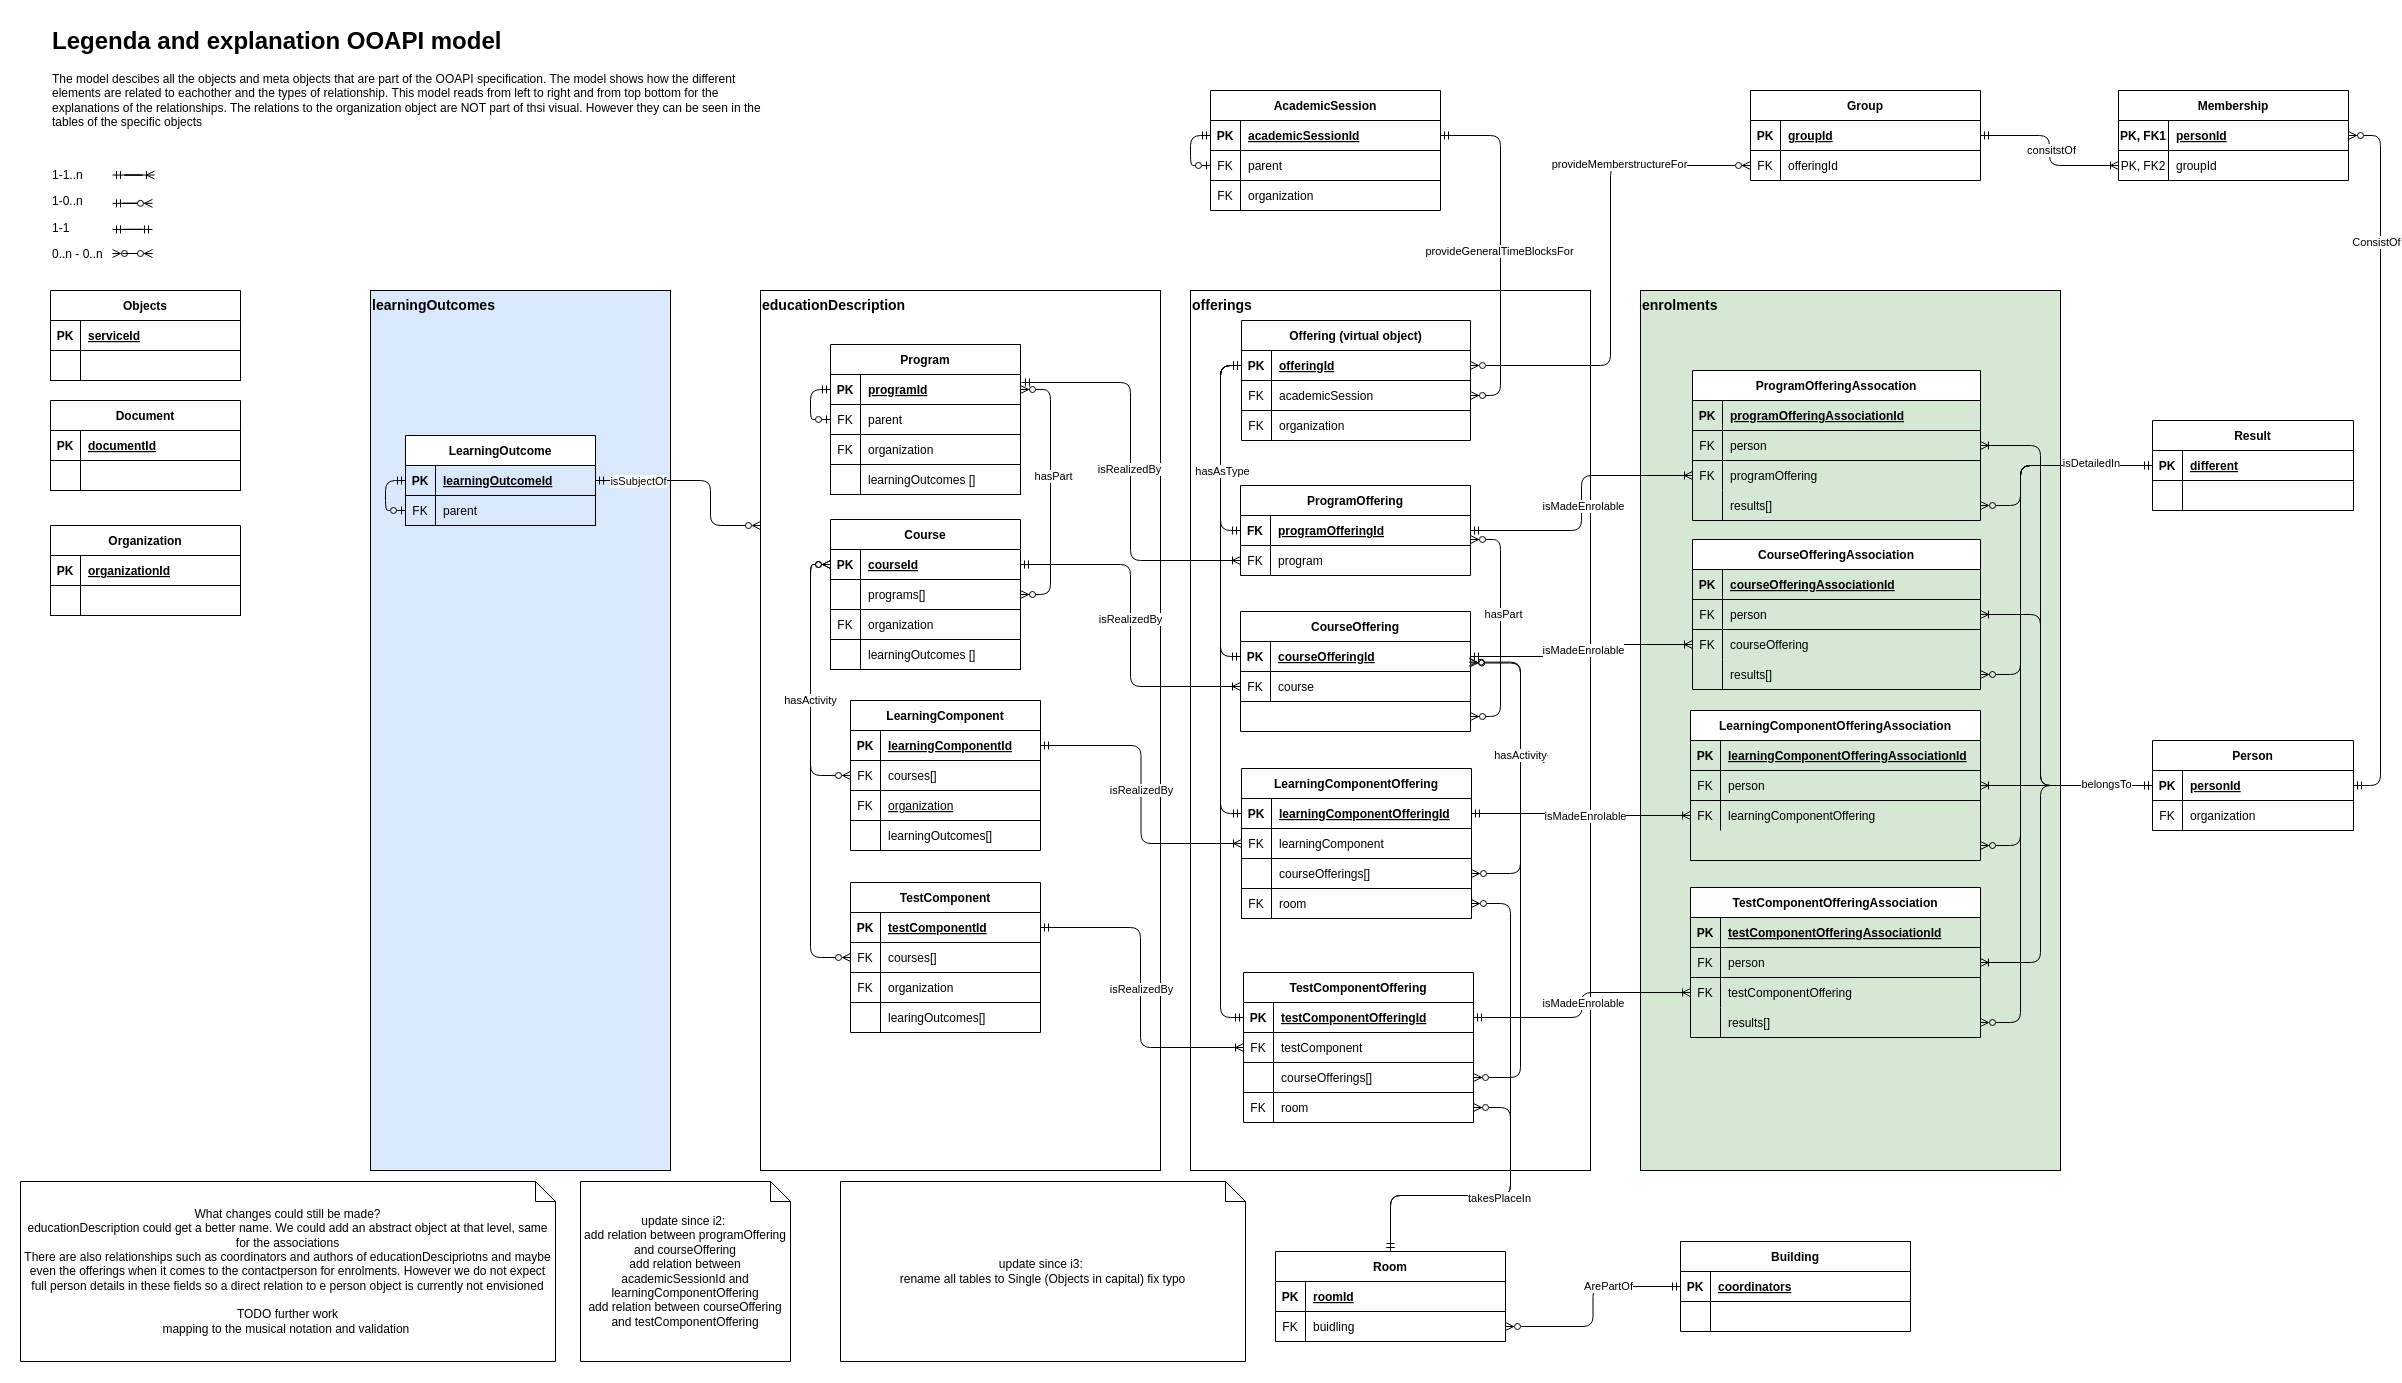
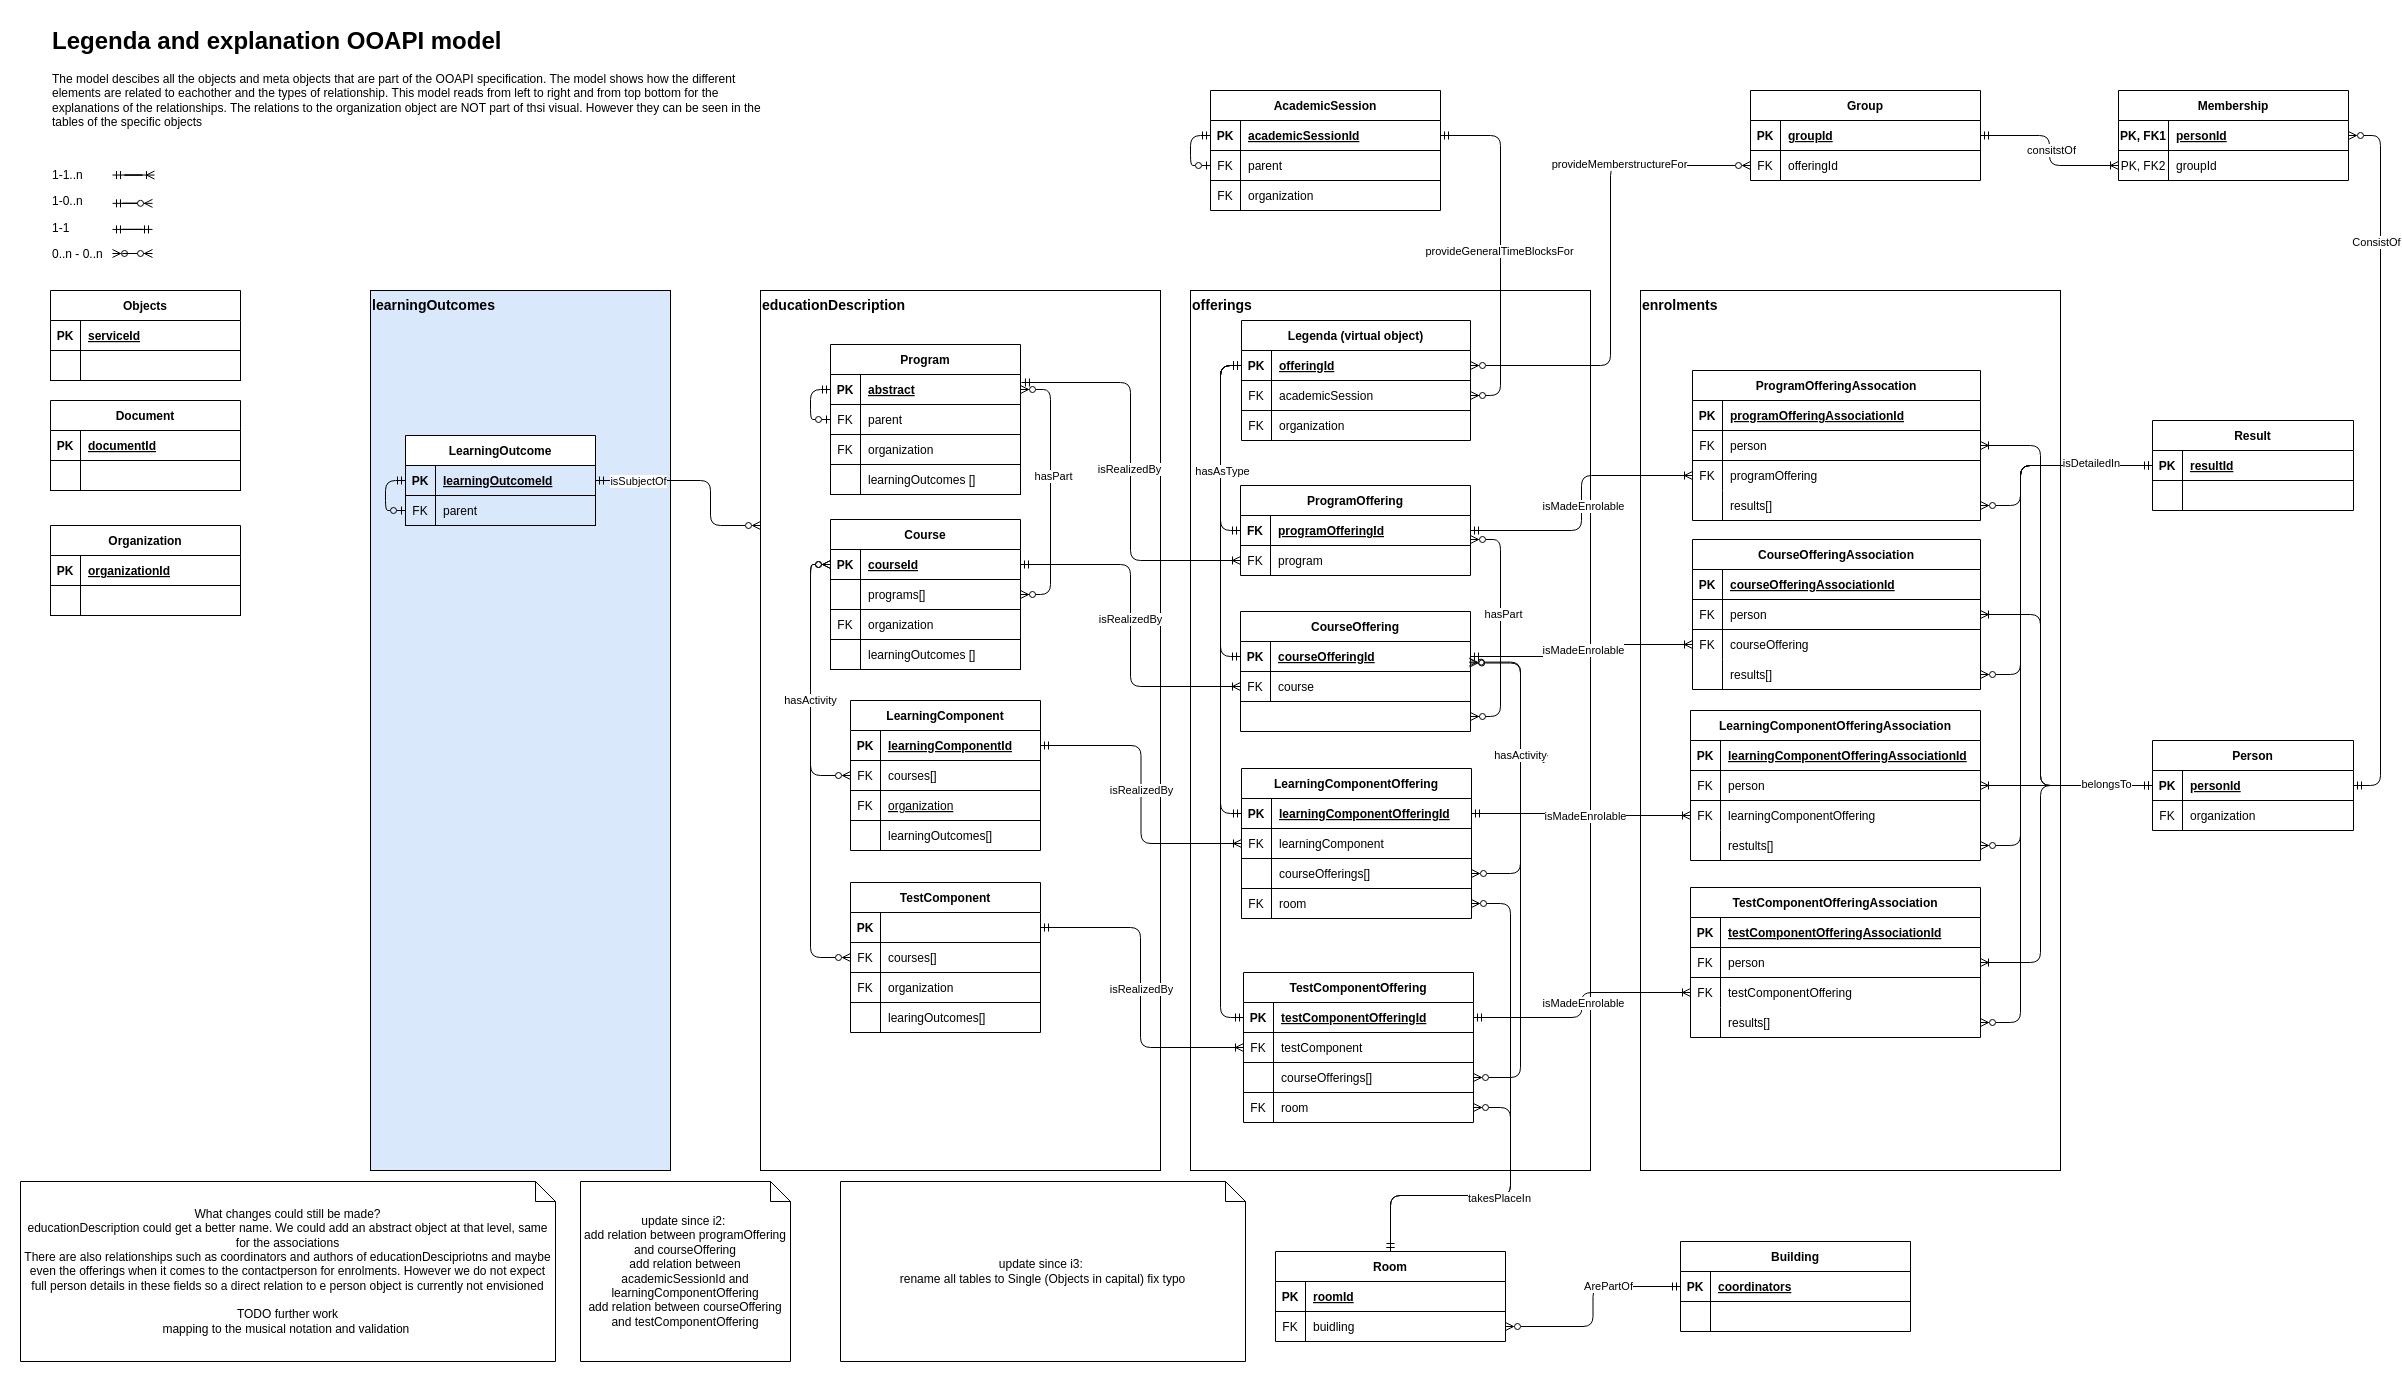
- <mxCell id="108" value="&lt;font style=&quot;font-size: 14px;&quot;&gt;&lt;b&gt;enrolments&lt;/b&gt;&lt;/font&gt;" style="rounded=0;whiteSpace=wrap;html=1;align=left;verticalAlign=top;fillColor=#d5e8d4;" parent="1" vertex="1"><mxGeometry x="1640" y="290" width="420" height="880" as="geometry" /></mxCell>
+ <mxCell id="108" value="&lt;font style=&quot;font-size: 14px;&quot;&gt;&lt;b&gt;enrolments&lt;/b&gt;&lt;/font&gt;" style="rounded=0;whiteSpace=wrap;html=1;align=left;verticalAlign=top;" parent="1" vertex="1"><mxGeometry x="1640" y="290" width="420" height="880" as="geometry" /></mxCell>
- <mxCell id="224" value="Offering (virtual object)" style="shape=table;startSize=30;container=1;collapsible=1;childLayout=tableLayout;fixedRows=1;rowLines=0;fontStyle=1;align=center;resizeLast=1;" parent="1" vertex="1"><mxGeometry x="1241" y="320" width="229" height="120" as="geometry" /></mxCell>
+ <mxCell id="224" value="Legenda (virtual object)" style="shape=table;startSize=30;container=1;collapsible=1;childLayout=tableLayout;fixedRows=1;rowLines=0;fontStyle=1;align=center;resizeLast=1;" parent="1" vertex="1"><mxGeometry x="1241" y="320" width="229" height="120" as="geometry" /></mxCell>
- <mxCell id="47" value="programId" style="shape=partialRectangle;overflow=hidden;connectable=0;fillColor=none;top=0;left=0;bottom=0;right=0;align=left;spacingLeft=6;fontStyle=5;" parent="45" vertex="1"><mxGeometry x="30" width="160" height="30" as="geometry"><mxRectangle width="160" height="30" as="alternateBounds" /></mxGeometry></mxCell>
+ <mxCell id="47" value="abstract" style="shape=partialRectangle;overflow=hidden;connectable=0;fillColor=none;top=0;left=0;bottom=0;right=0;align=left;spacingLeft=6;fontStyle=5;" parent="45" vertex="1"><mxGeometry x="30" width="160" height="30" as="geometry"><mxRectangle width="160" height="30" as="alternateBounds" /></mxGeometry></mxCell>
- <mxCell id="199" value="different" style="shape=partialRectangle;overflow=hidden;connectable=0;fillColor=none;top=0;left=0;bottom=0;right=0;align=left;spacingLeft=6;fontStyle=5;" parent="197" vertex="1"><mxGeometry x="30" width="171" height="30" as="geometry"><mxRectangle width="171" height="30" as="alternateBounds" /></mxGeometry></mxCell>
+ <mxCell id="199" value="resultId" style="shape=partialRectangle;overflow=hidden;connectable=0;fillColor=none;top=0;left=0;bottom=0;right=0;align=left;spacingLeft=6;fontStyle=5;" parent="197" vertex="1"><mxGeometry x="30" width="171" height="30" as="geometry"><mxRectangle width="171" height="30" as="alternateBounds" /></mxGeometry></mxCell>
+ <mxCell id="147" value="restults[]" style="shape=partialRectangle;overflow=hidden;connectable=0;fillColor=none;top=0;left=0;bottom=0;right=0;align=left;spacingLeft=6;" parent="145" vertex="1"><mxGeometry x="30" width="260" height="30" as="geometry"><mxRectangle width="260" height="30" as="alternateBounds" /></mxGeometry></mxCell>
- <mxCell id="61" value="testComponentId" style="shape=partialRectangle;overflow=hidden;connectable=0;fillColor=none;top=0;left=0;bottom=0;right=0;align=left;spacingLeft=6;fontStyle=5;" parent="59" vertex="1"><mxGeometry x="30" width="160" height="30" as="geometry"><mxRectangle width="160" height="30" as="alternateBounds" /></mxGeometry></mxCell>
